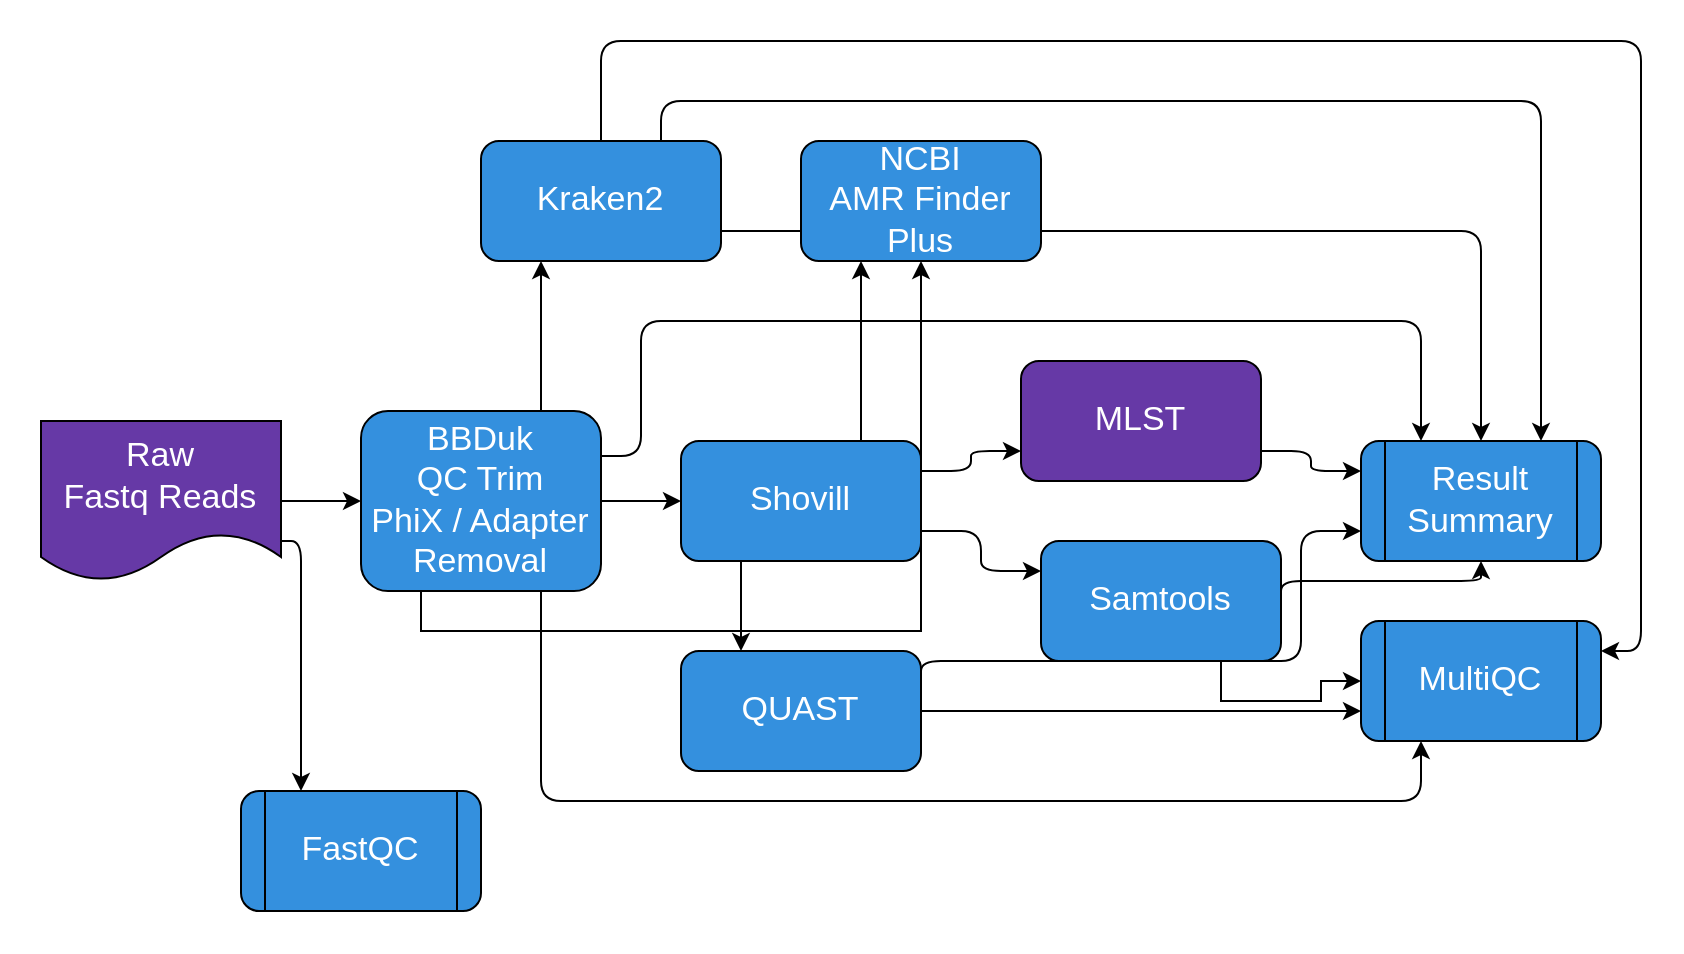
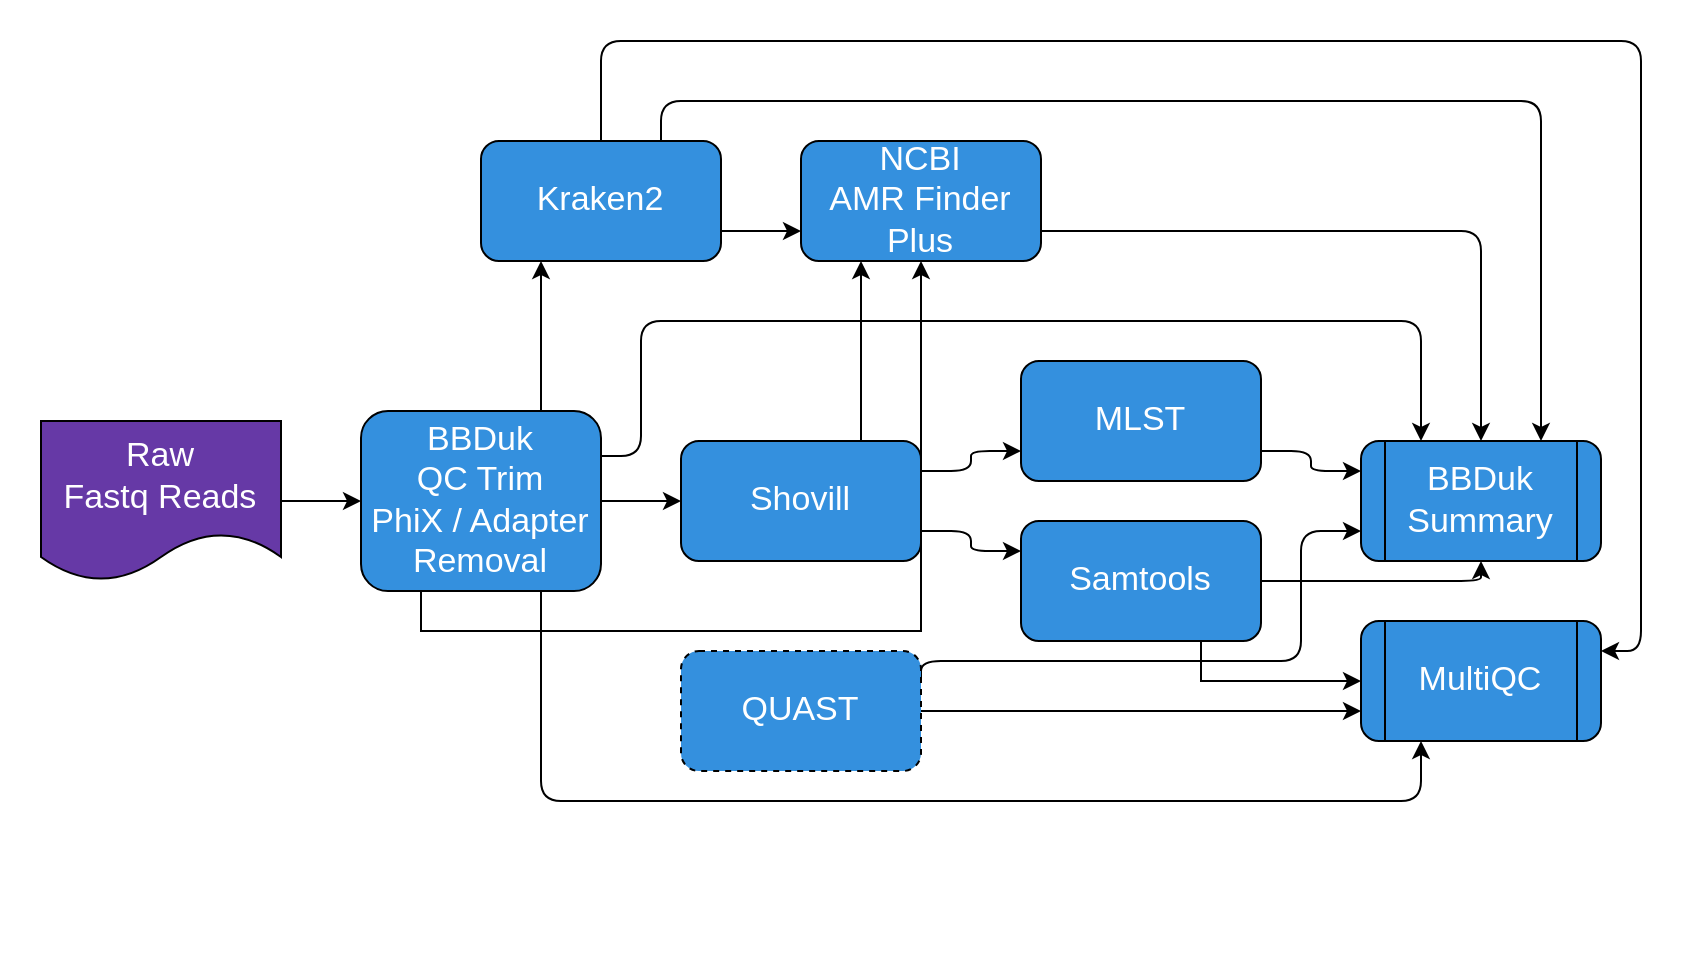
- <mxCell id="10" style="edgeStyle=orthogonalEdgeStyle;rounded=0;orthogonalLoop=1;jettySize=auto;html=1;exitX=1;exitY=0.75;exitDx=0;exitDy=0;entryX=0;entryY=0.75;entryDx=0;entryDy=0;fontSize=17;endArrow=none;" parent="1" source="13" target="22" edge="1"><mxGeometry relative="1" as="geometry" /></mxCell>
+ <mxCell id="10" style="edgeStyle=orthogonalEdgeStyle;rounded=0;orthogonalLoop=1;jettySize=auto;html=1;exitX=1;exitY=0.75;exitDx=0;exitDy=0;entryX=0;entryY=0.75;entryDx=0;entryDy=0;fontSize=17;" parent="1" source="13" target="22" edge="1"><mxGeometry relative="1" as="geometry" /></mxCell>
- <mxCell id="20" value="MLST" style="rounded=1;whiteSpace=wrap;html=1;fontSize=17;glass=0;sketch=0;shadow=0;fontColor=#FFFFFF;fillColor=#6639a6;" parent="1" vertex="1"><mxGeometry x="510" y="180" width="120" height="60" as="geometry" /></mxCell>
+ <mxCell id="20" value="MLST" style="rounded=1;whiteSpace=wrap;html=1;fontSize=17;glass=0;sketch=0;shadow=0;fontColor=#FFFFFF;fillColor=#3490DE;" parent="1" vertex="1"><mxGeometry x="510" y="180" width="120" height="60" as="geometry" /></mxCell>
- <mxCell id="32" value="Result Summary" style="shape=process;whiteSpace=wrap;html=1;backgroundOutline=1;rounded=1;shadow=0;glass=0;sketch=0;fontSize=17;gradientColor=none;fontColor=#FFFFFF;fillColor=#3490DE;" parent="1" vertex="1"><mxGeometry x="680" y="220" width="120" height="60" as="geometry" /></mxCell>
+ <mxCell id="32" value="BBDuk Summary" style="shape=process;whiteSpace=wrap;html=1;backgroundOutline=1;rounded=1;shadow=0;glass=0;sketch=0;fontSize=17;gradientColor=none;fontColor=#FFFFFF;fillColor=#3490DE;" parent="1" vertex="1"><mxGeometry x="680" y="220" width="120" height="60" as="geometry" /></mxCell>
- <mxCell id="17" style="edgeStyle=orthogonalEdgeStyle;rounded=1;orthogonalLoop=1;jettySize=auto;html=1;exitX=0.25;exitY=1;exitDx=0;exitDy=0;entryX=0.25;entryY=0;entryDx=0;entryDy=0;fontSize=17;" parent="1" source="18" target="31" edge="1"><mxGeometry relative="1" as="geometry" /></mxCell>
- <mxCell id="28" value="&lt;div&gt;Samtools&lt;/div&gt;" style="rounded=1;whiteSpace=wrap;html=1;shadow=0;glass=0;sketch=0;fontSize=17;gradientColor=none;fontColor=#FFFFFF;fillColor=#3490DE;" parent="1" vertex="1"><mxGeometry x="520" y="270" width="120" height="60" as="geometry" /></mxCell>
+ <mxCell id="28" value="&lt;div&gt;Samtools&lt;/div&gt;" style="rounded=1;whiteSpace=wrap;html=1;shadow=0;glass=0;sketch=0;fontSize=17;gradientColor=none;fontColor=#FFFFFF;fillColor=#3490DE;" parent="1" vertex="1"><mxGeometry x="510" y="260" width="120" height="60" as="geometry" /></mxCell>
- <mxCell id="2" style="edgeStyle=orthogonalEdgeStyle;rounded=1;orthogonalLoop=1;jettySize=auto;html=1;exitX=1;exitY=0.75;exitDx=0;exitDy=0;entryX=0.25;entryY=0;entryDx=0;entryDy=0;fontSize=17;" parent="1" source="3" target="23" edge="1"><mxGeometry relative="1" as="geometry"><Array as="points"><mxPoint x="150" y="270" /></Array></mxGeometry></mxCell>
- <mxCell id="31" value="QUAST" style="rounded=1;whiteSpace=wrap;html=1;shadow=0;glass=0;sketch=0;fontSize=17;fontColor=#FFFFFF;fillColor=#3490DE;" parent="1" vertex="1"><mxGeometry x="340" y="325" width="120" height="60" as="geometry" /></mxCell>
+ <mxCell id="31" value="QUAST" style="rounded=1;whiteSpace=wrap;html=1;shadow=0;glass=0;sketch=0;fontSize=17;fontColor=#FFFFFF;fillColor=#3490DE;dashed=1;" parent="1" vertex="1"><mxGeometry x="340" y="325" width="120" height="60" as="geometry" /></mxCell>
- <mxCell id="23" value="FastQC" style="shape=process;whiteSpace=wrap;html=1;backgroundOutline=1;rounded=1;shadow=0;glass=0;sketch=0;fontSize=17;gradientColor=none;fontColor=#FFFFFF;fillColor=#3490DE;" parent="1" vertex="1"><mxGeometry x="120" y="395" width="120" height="60" as="geometry" /></mxCell>
